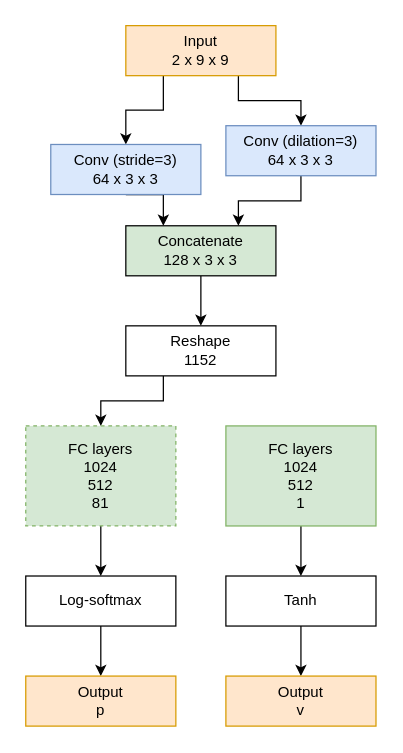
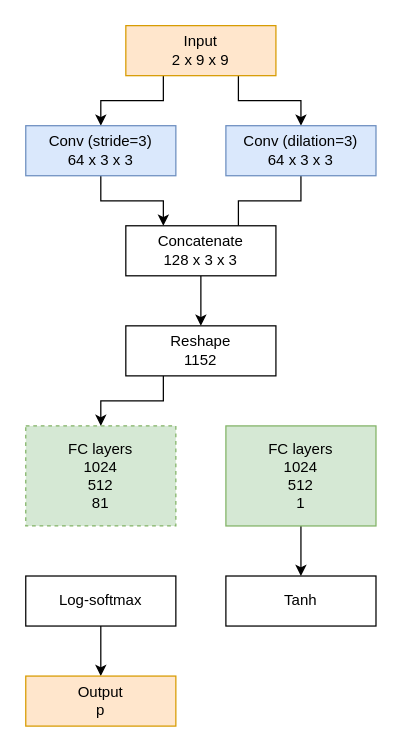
- <mxCell id="6" value="Conv (stride=3)&lt;br&gt;64 x 3 x 3" style="rounded=0;whiteSpace=wrap;html=1;fillColor=#dae8fc;strokeColor=#6c8ebf;" vertex="1" parent="1"><mxGeometry x="40" y="115" width="120" height="40" as="geometry" /></mxCell>
+ <mxCell id="6" value="Conv (stride=3)&lt;br&gt;64 x 3 x 3" style="rounded=0;whiteSpace=wrap;html=1;fillColor=#dae8fc;strokeColor=#6c8ebf;" vertex="1" parent="1"><mxGeometry x="20" y="100" width="120" height="40" as="geometry" /></mxCell>
- <mxCell id="7" value="" style="edgeStyle=orthogonalEdgeStyle;rounded=0;orthogonalLoop=1;jettySize=auto;html=1;entryX=0.75;entryY=0;entryDx=0;entryDy=0;" edge="1" parent="1" source="8" target="10"><mxGeometry relative="1" as="geometry" /></mxCell>
+ <mxCell id="7" value="" style="edgeStyle=orthogonalEdgeStyle;rounded=0;orthogonalLoop=1;jettySize=auto;html=1;entryX=0.75;entryY=0;entryDx=0;entryDy=0;endArrow=none;" edge="1" parent="1" source="8" target="10"><mxGeometry relative="1" as="geometry" /></mxCell>
- <mxCell id="10" value="Concatenate&lt;br&gt;128 x 3 x 3" style="rounded=0;whiteSpace=wrap;html=1;fillColor=#d5e8d4;" vertex="1" parent="1"><mxGeometry x="100" y="180" width="120" height="40" as="geometry" /></mxCell>
+ <mxCell id="10" value="Concatenate&lt;br&gt;128 x 3 x 3" style="rounded=0;whiteSpace=wrap;html=1;" vertex="1" parent="1"><mxGeometry x="100" y="180" width="120" height="40" as="geometry" /></mxCell>
- <mxCell id="13" value="" style="edgeStyle=orthogonalEdgeStyle;rounded=0;orthogonalLoop=1;jettySize=auto;html=1;" edge="1" parent="1" source="14" target="18"><mxGeometry relative="1" as="geometry" /></mxCell>
- <mxCell id="19" value="" style="edgeStyle=orthogonalEdgeStyle;rounded=0;orthogonalLoop=1;jettySize=auto;html=1;" edge="1" parent="1" source="20" target="22"><mxGeometry relative="1" as="geometry" /></mxCell>
- <mxCell id="22" value="Output&lt;br&gt;v" style="rounded=0;whiteSpace=wrap;html=1;fillColor=#ffe6cc;strokeColor=#d79b00;" vertex="1" parent="1"><mxGeometry x="180" y="540" width="120" height="40" as="geometry" /></mxCell>
